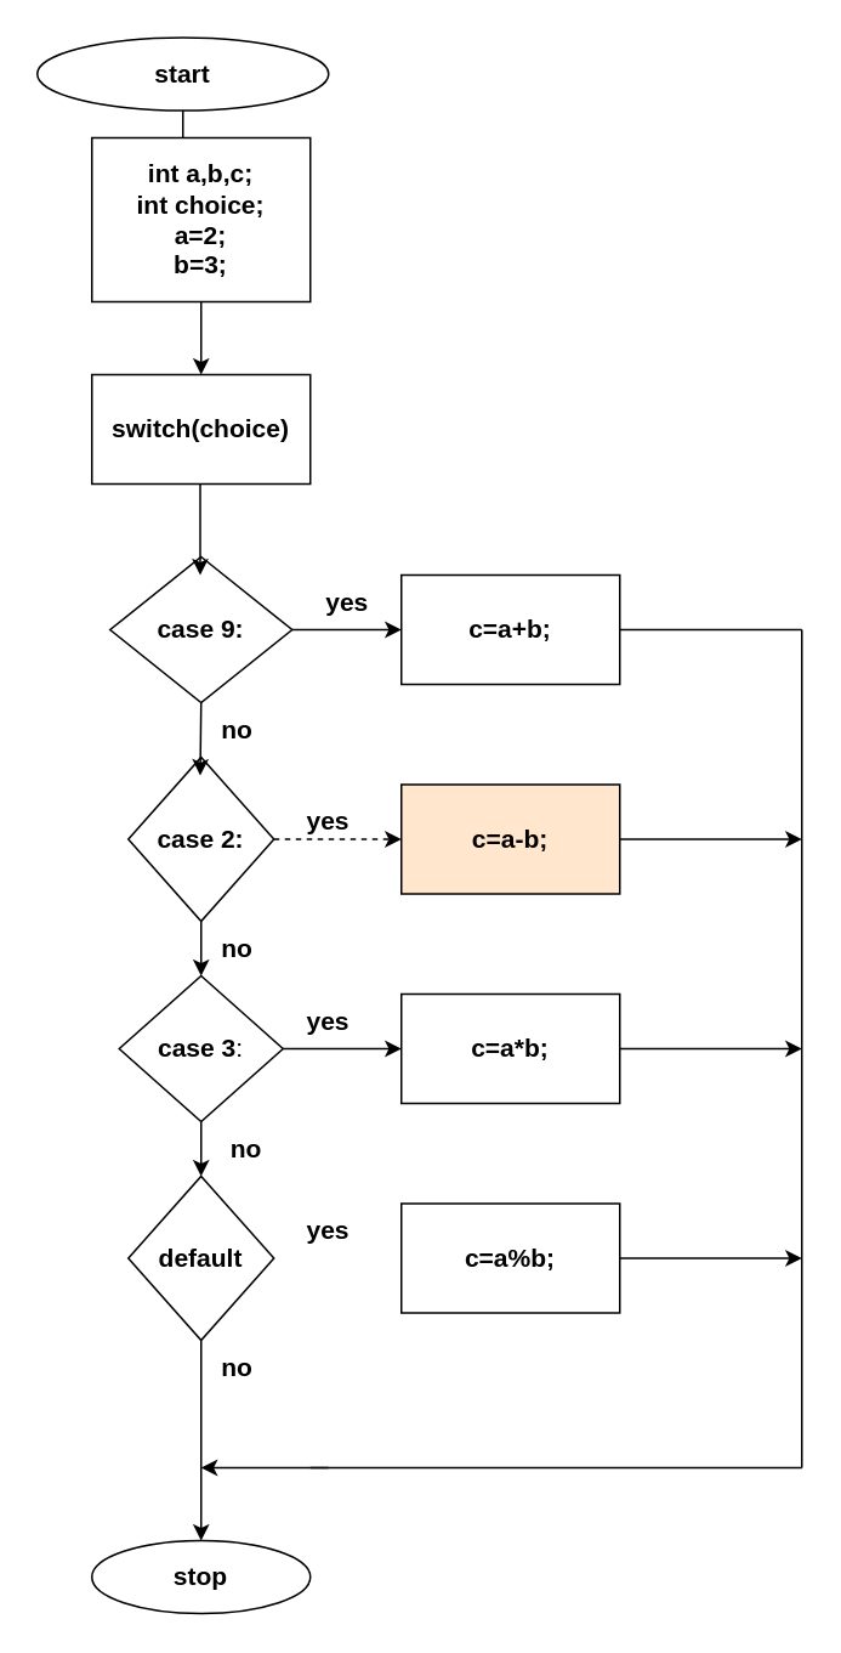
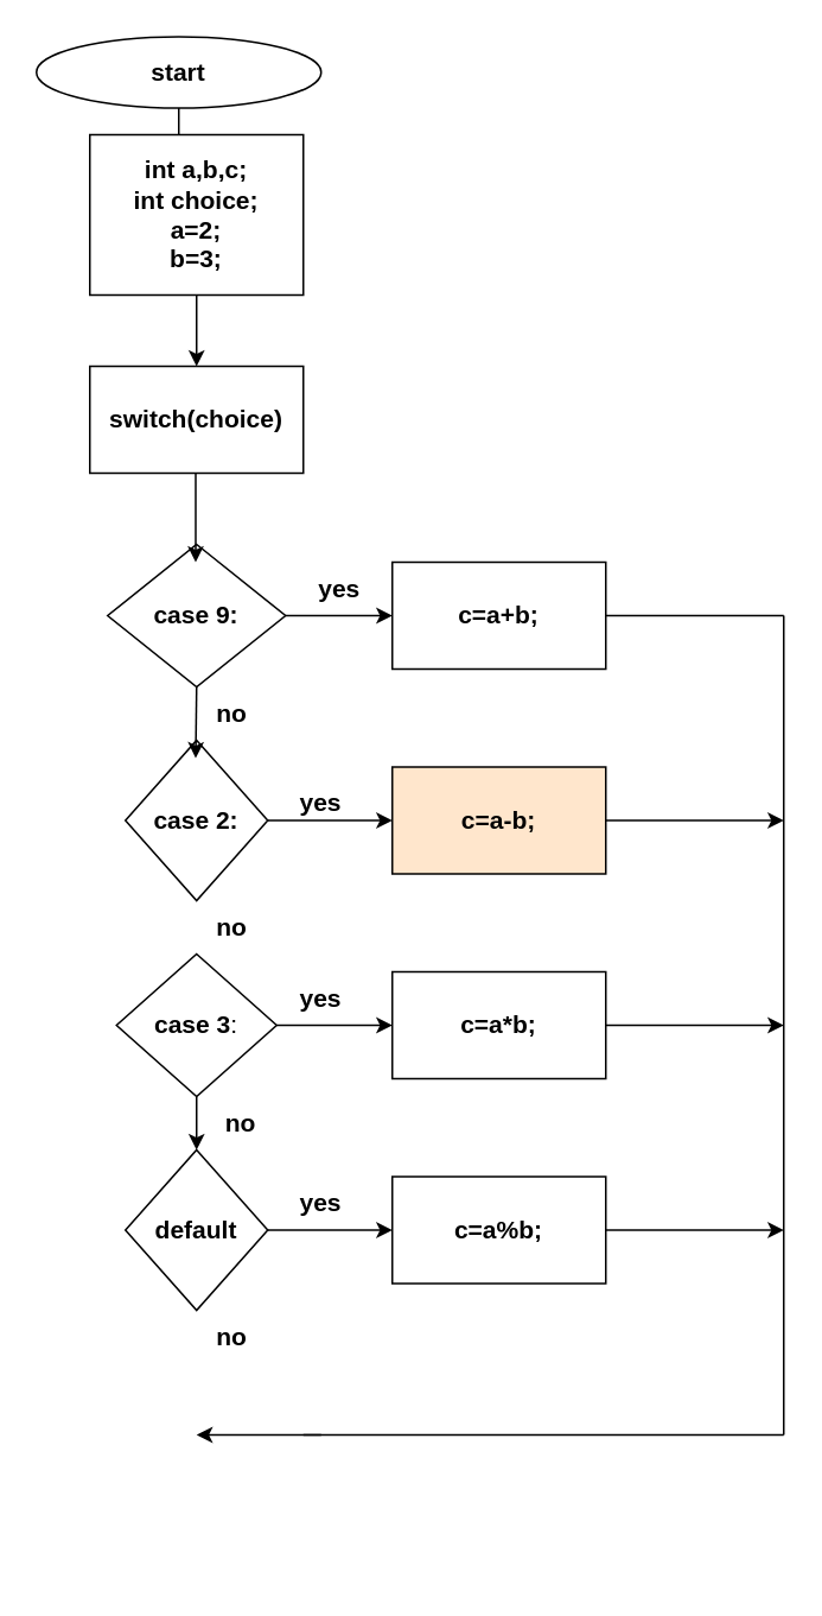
- <mxCell id="10" value="" style="edgeStyle=orthogonalEdgeStyle;rounded=0;orthogonalLoop=1;jettySize=auto;html=1;fontSize=14;dashed=1;" edge="1" parent="1" source="11" target="20"><mxGeometry relative="1" as="geometry" /></mxCell>
+ <mxCell id="10" value="" style="edgeStyle=orthogonalEdgeStyle;rounded=0;orthogonalLoop=1;jettySize=auto;html=1;fontSize=14;" edge="1" parent="1" source="11" target="20"><mxGeometry relative="1" as="geometry" /></mxCell>
- <mxCell id="9" value="" style="edgeStyle=orthogonalEdgeStyle;rounded=0;orthogonalLoop=1;jettySize=auto;html=1;fontSize=14;" edge="1" parent="1" source="11" target="14"><mxGeometry relative="1" as="geometry" /></mxCell>
+ <mxCell id="16" value="" style="edgeStyle=orthogonalEdgeStyle;rounded=0;orthogonalLoop=1;jettySize=auto;html=1;fontSize=14;" edge="1" parent="1" source="17" target="23"><mxGeometry relative="1" as="geometry" /></mxCell>
- <mxCell id="15" value="" style="edgeStyle=orthogonalEdgeStyle;rounded=0;orthogonalLoop=1;jettySize=auto;html=1;fontSize=14;entryX=0.5;entryY=0;entryDx=0;entryDy=0;" edge="1" parent="1" source="17" target="18"><mxGeometry relative="1" as="geometry"><mxPoint x="110" y="775" as="targetPoint" /></mxGeometry></mxCell>
- <mxCell id="18" value="&lt;b&gt;&lt;font style=&quot;font-size: 14px;&quot;&gt;stop&lt;/font&gt;&lt;/b&gt;" style="ellipse;whiteSpace=wrap;html=1;fontSize=14;" vertex="1" parent="1"><mxGeometry x="50" y="845" width="120" height="40" as="geometry" /></mxCell>
